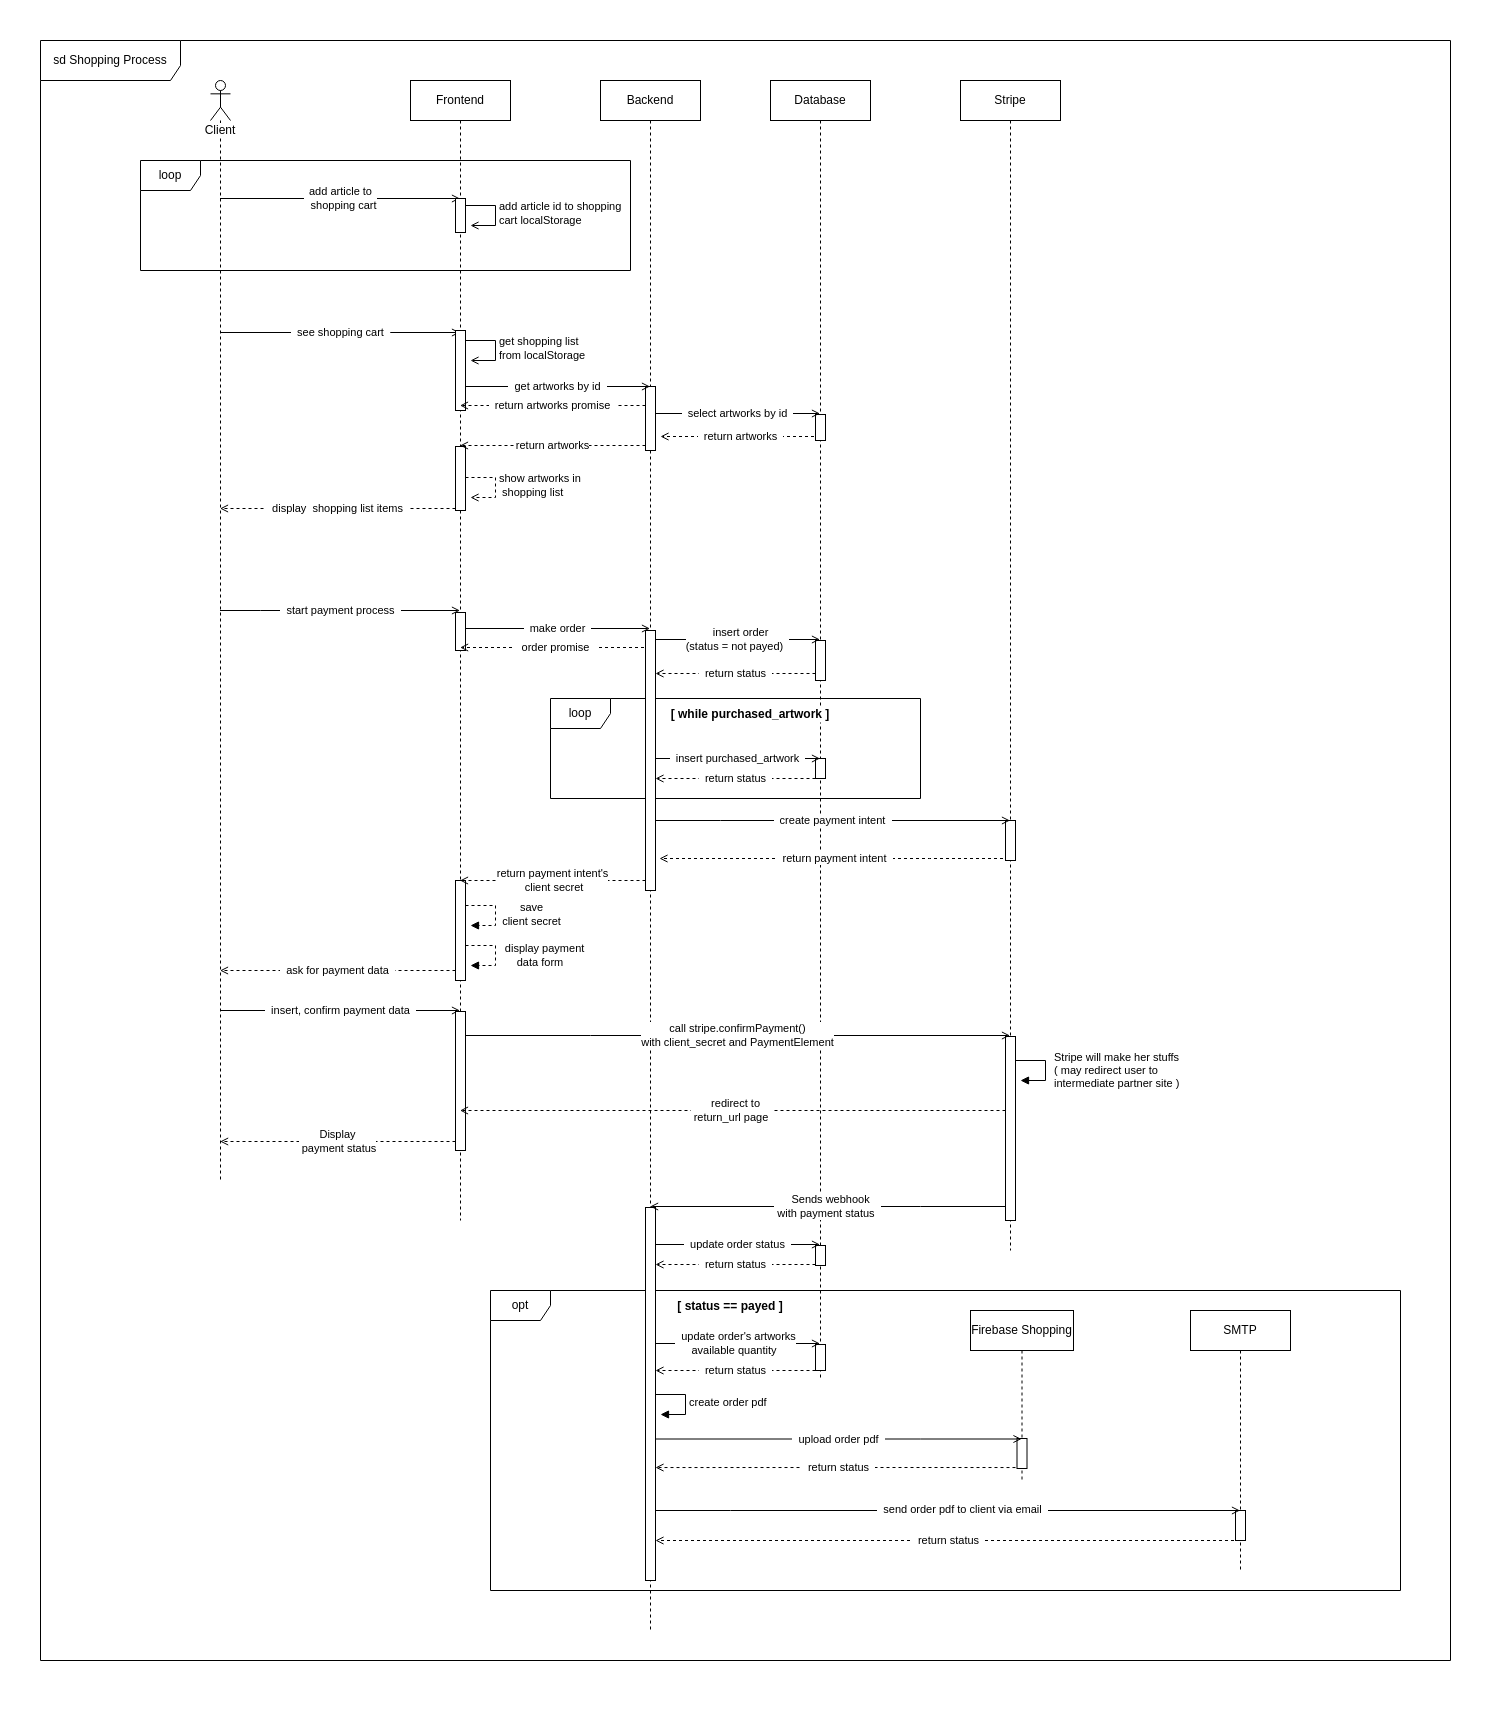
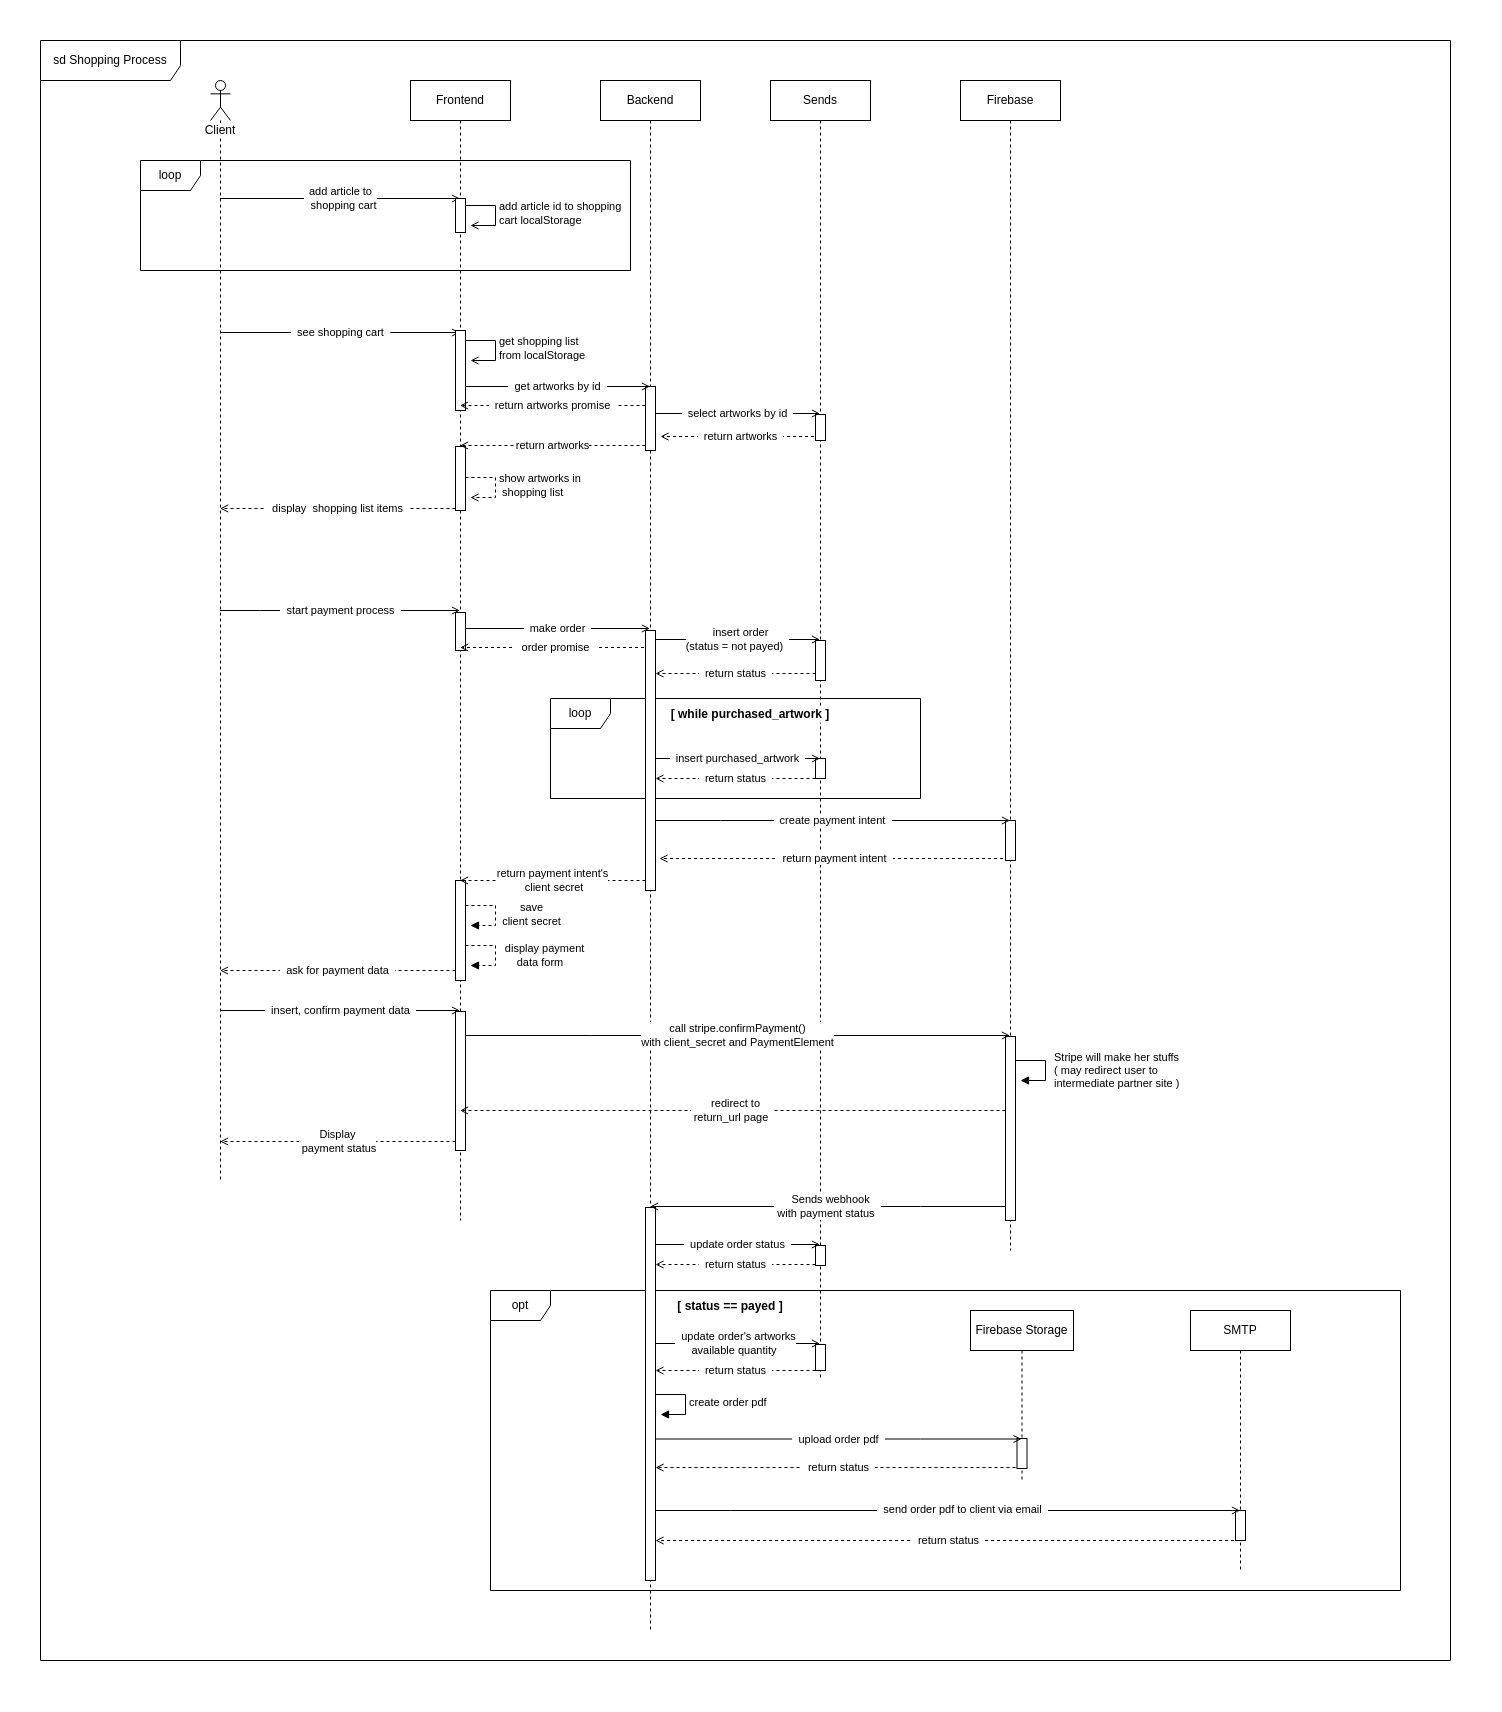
- <mxCell id="14" value="Database" style="shape=umlLifeline;perimeter=lifelinePerimeter;whiteSpace=wrap;html=1;container=1;collapsible=0;recursiveResize=0;outlineConnect=0;labelBackgroundColor=default;" vertex="1" parent="1"><mxGeometry x="770" y="80" width="100" height="1300" as="geometry" /></mxCell>
+ <mxCell id="14" value="Sends" style="shape=umlLifeline;perimeter=lifelinePerimeter;whiteSpace=wrap;html=1;container=1;collapsible=0;recursiveResize=0;outlineConnect=0;labelBackgroundColor=default;" vertex="1" parent="1"><mxGeometry x="770" y="80" width="100" height="1300" as="geometry" /></mxCell>
- <mxCell id="39" value="Stripe" style="shape=umlLifeline;perimeter=lifelinePerimeter;whiteSpace=wrap;html=1;container=1;collapsible=0;recursiveResize=0;outlineConnect=0;labelBackgroundColor=default;" vertex="1" parent="1"><mxGeometry x="960" y="80" width="100" height="1170" as="geometry" /></mxCell>
+ <mxCell id="39" value="Firebase" style="shape=umlLifeline;perimeter=lifelinePerimeter;whiteSpace=wrap;html=1;container=1;collapsible=0;recursiveResize=0;outlineConnect=0;labelBackgroundColor=default;" vertex="1" parent="1"><mxGeometry x="960" y="80" width="100" height="1170" as="geometry" /></mxCell>
- <mxCell id="63" value="Firebase Shopping" style="shape=umlLifeline;perimeter=lifelinePerimeter;whiteSpace=wrap;html=1;container=1;collapsible=0;recursiveResize=0;outlineConnect=0;labelBackgroundColor=default;" vertex="1" parent="1"><mxGeometry x="970" y="1310" width="103" height="170" as="geometry" /></mxCell>
+ <mxCell id="63" value="Firebase Storage" style="shape=umlLifeline;perimeter=lifelinePerimeter;whiteSpace=wrap;html=1;container=1;collapsible=0;recursiveResize=0;outlineConnect=0;labelBackgroundColor=default;" vertex="1" parent="1"><mxGeometry x="970" y="1310" width="103" height="170" as="geometry" /></mxCell>
